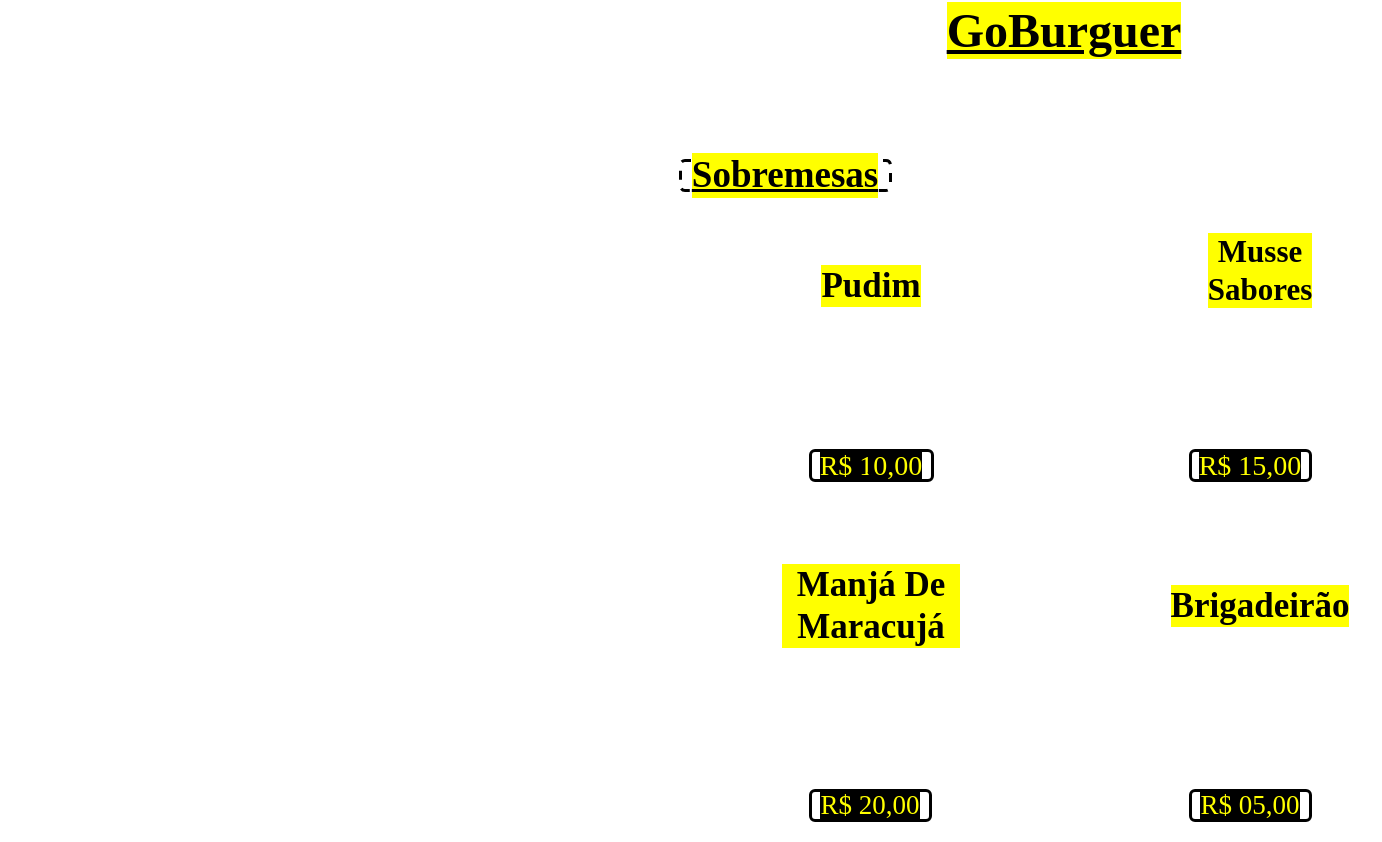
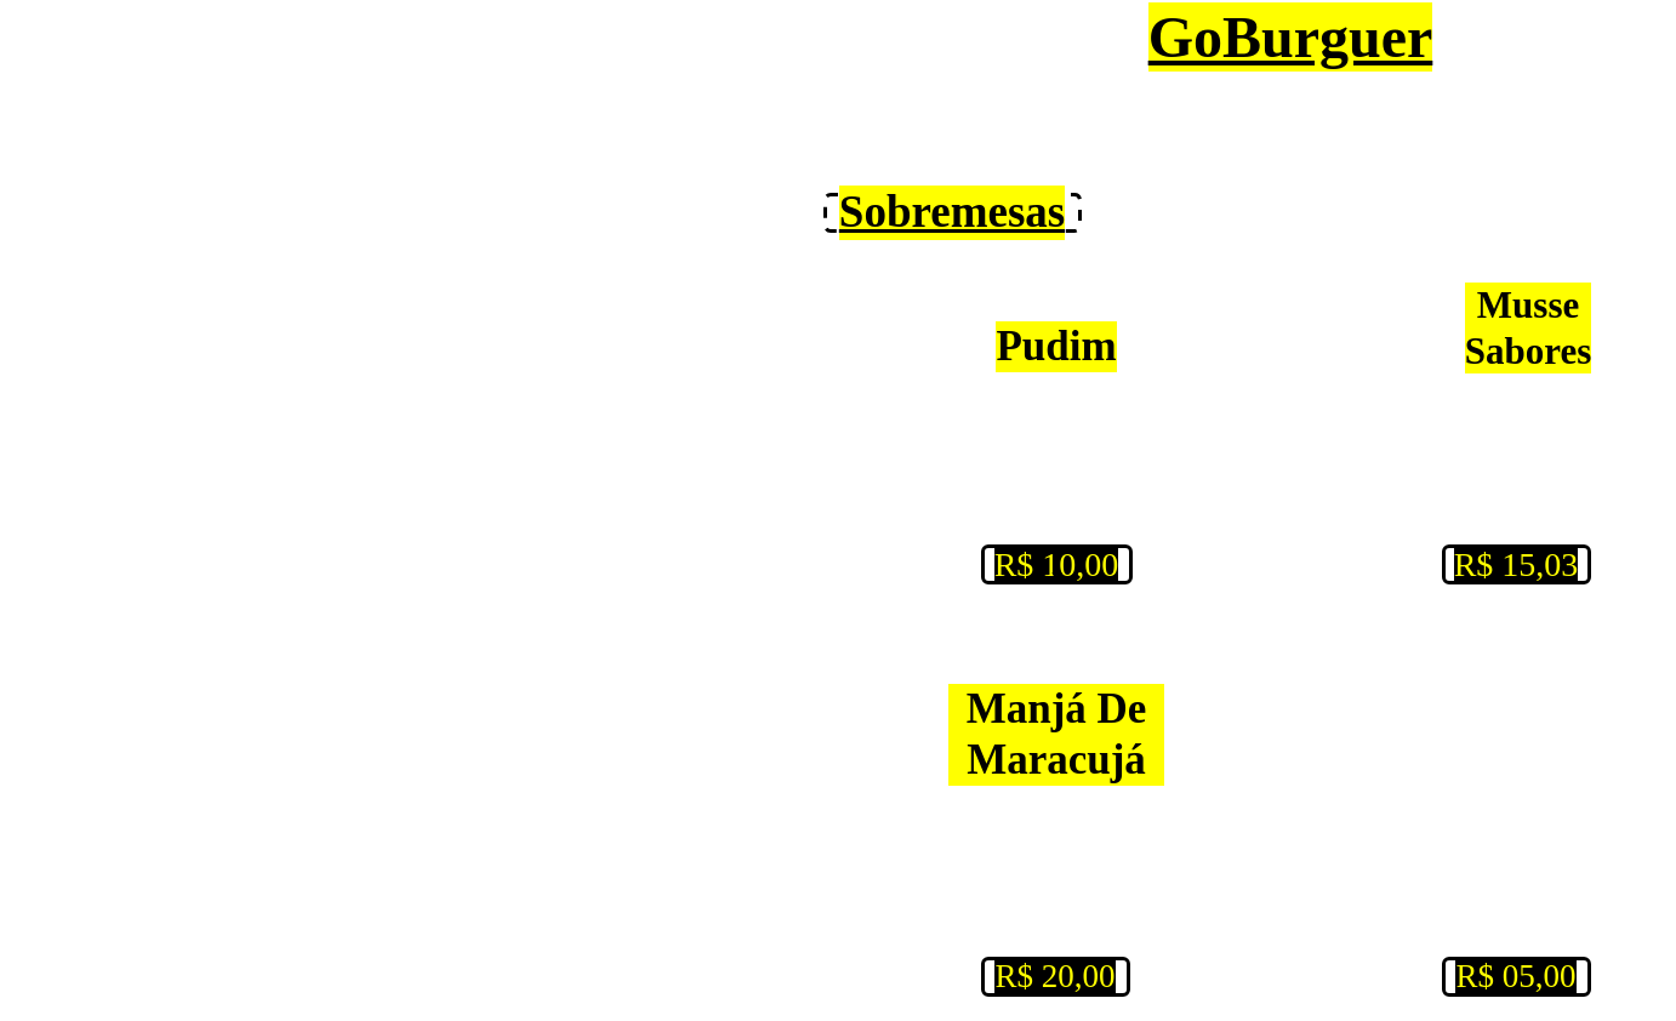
- <mxCell id="9" value="R$ 15,00" style="rounded=1;whiteSpace=wrap;html=1;labelBackgroundColor=#000000;strokeWidth=3;fontFamily=Comic Sans MS;fontSize=28;fontColor=#FFFF00;" vertex="1" parent="1"><mxGeometry x="1190" y="450" width="120" height="30" as="geometry" /></mxCell>
+ <mxCell id="9" value="R$ 15,03" style="rounded=1;whiteSpace=wrap;html=1;labelBackgroundColor=#000000;strokeWidth=3;fontFamily=Comic Sans MS;fontSize=28;fontColor=#FFFF00;" vertex="1" parent="1"><mxGeometry x="1190" y="450" width="120" height="30" as="geometry" /></mxCell>
- <mxCell id="14" value="&lt;font color=&quot;#000000&quot; style=&quot;font-size: 35px&quot;&gt;Brigadeirão&lt;/font&gt;" style="text;html=1;strokeColor=none;fillColor=none;align=center;verticalAlign=middle;whiteSpace=wrap;rounded=0;labelBackgroundColor=#FFFF00;fontFamily=Comic Sans MS;fontSize=35;fontColor=#FFFF00;fontStyle=1" vertex="1" parent="1"><mxGeometry x="1160" y="530" width="200" height="150" as="geometry" /></mxCell>
